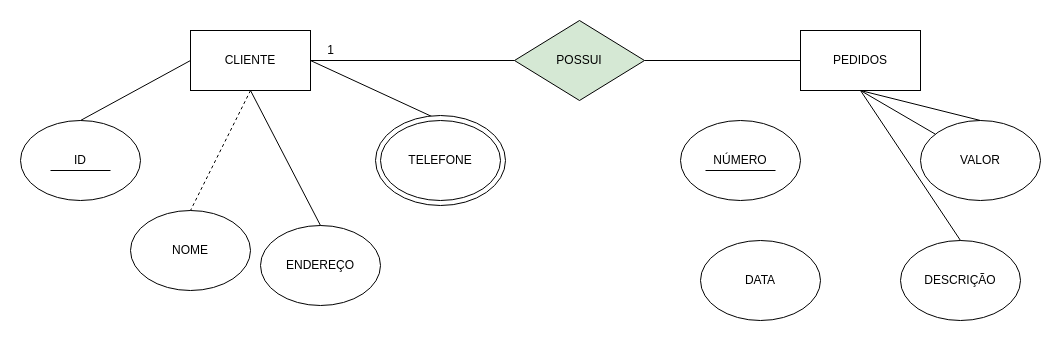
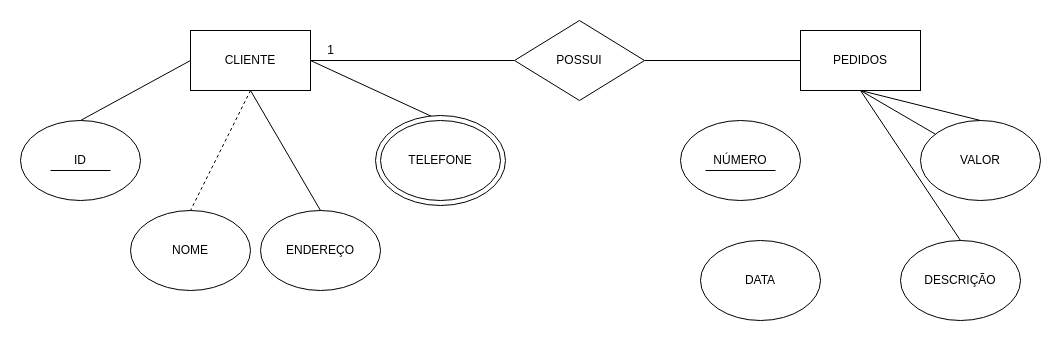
- <mxCell id="11" value="POSSUI" style="rhombus;whiteSpace=wrap;html=1;fillColor=#d5e8d4;" vertex="1" parent="1"><mxGeometry x="514" y="20" width="130" height="80" as="geometry" /></mxCell>
+ <mxCell id="11" value="POSSUI" style="rhombus;whiteSpace=wrap;html=1;" vertex="1" parent="1"><mxGeometry x="514" y="20" width="130" height="80" as="geometry" /></mxCell>
- <mxCell id="5" value="ENDEREÇO" style="ellipse;whiteSpace=wrap;html=1;" vertex="1" parent="1"><mxGeometry x="260" y="225" width="120" height="80" as="geometry" /></mxCell>
+ <mxCell id="5" value="ENDEREÇO" style="ellipse;whiteSpace=wrap;html=1;" vertex="1" parent="1"><mxGeometry x="260" y="210" width="120" height="80" as="geometry" /></mxCell>
